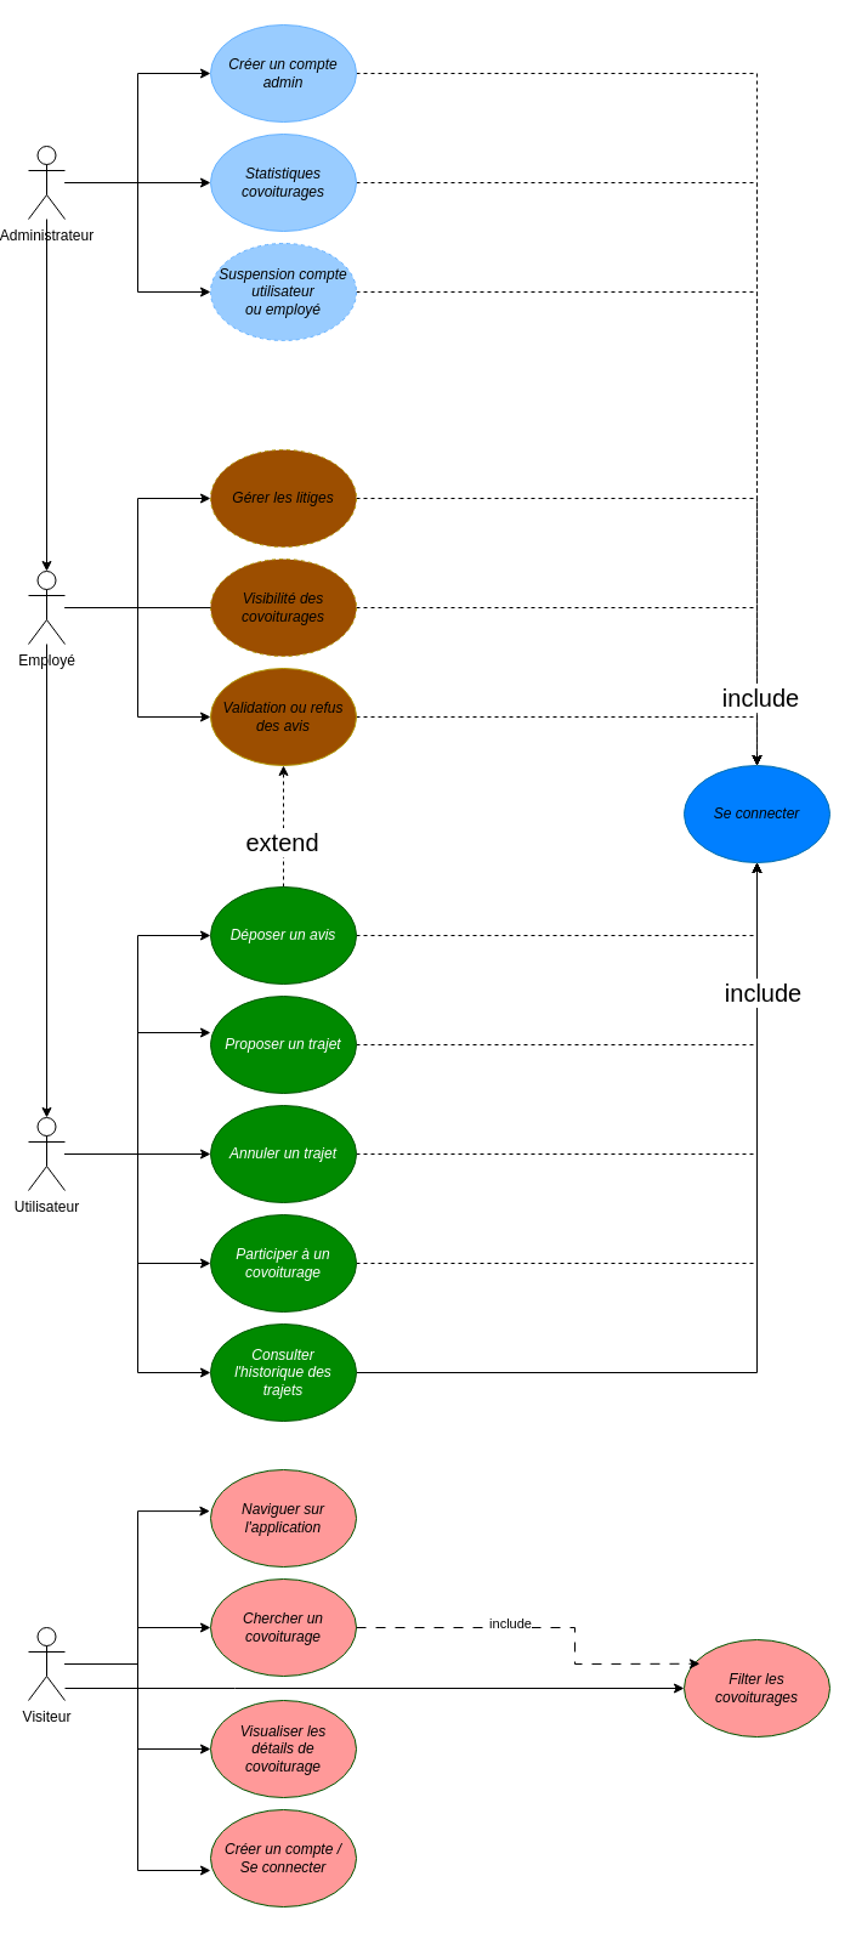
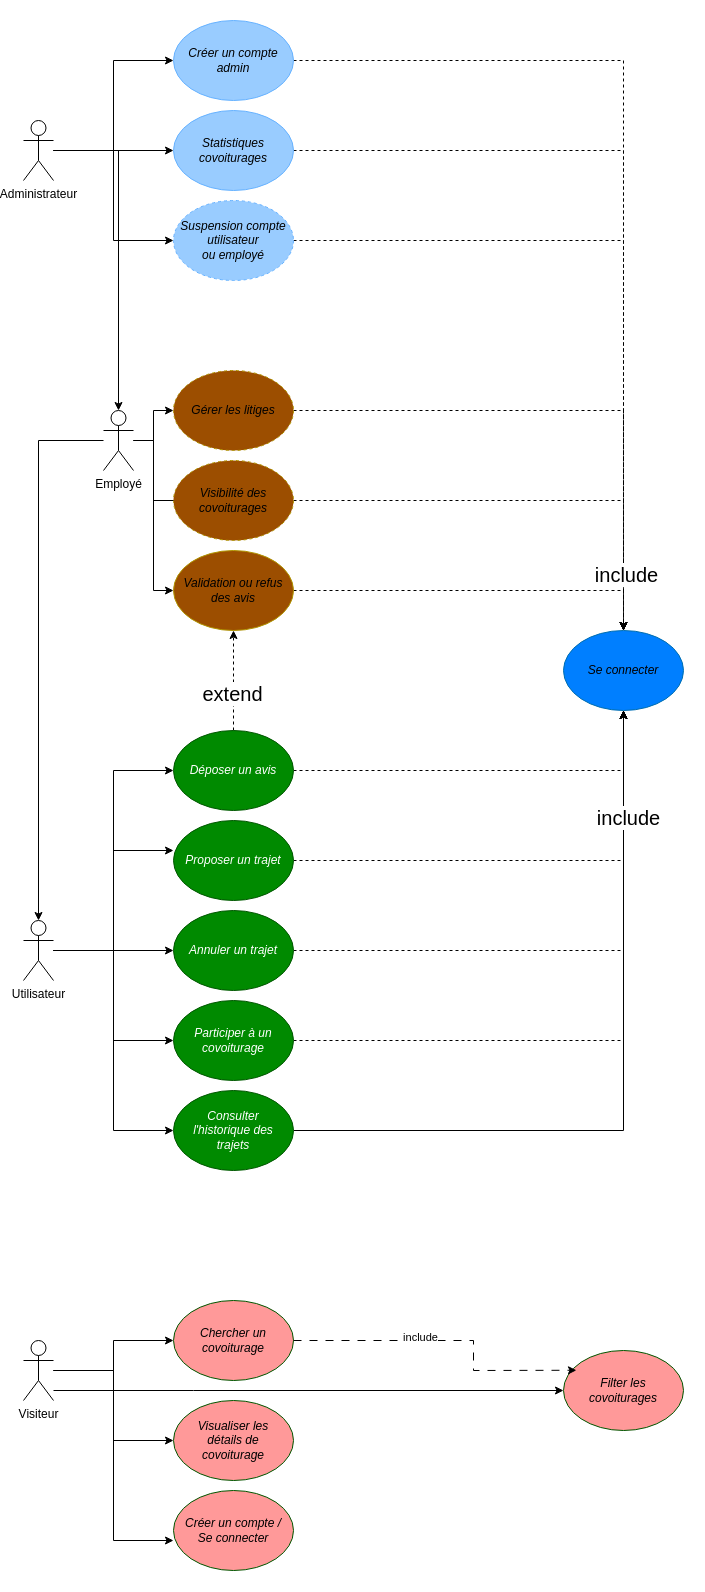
- <mxCell id="44" value="Employé" style="shape=umlActor;verticalLabelPosition=bottom;verticalAlign=top;html=1;outlineConnect=0;" vertex="1" parent="1"><mxGeometry x="20" y="470" width="30" height="60" as="geometry" /></mxCell>
+ <mxCell id="44" value="Employé" style="shape=umlActor;verticalLabelPosition=bottom;verticalAlign=top;html=1;outlineConnect=0;" vertex="1" parent="1"><mxGeometry x="100" y="410" width="30" height="60" as="geometry" /></mxCell>
- <mxCell id="49" value="&lt;div&gt;Naviguer sur&lt;/div&gt;&lt;div&gt;l'application&lt;/div&gt;" style="ellipse;whiteSpace=wrap;html=1;fillColor=#FF9999;strokeColor=#005700;fontColor=#000000;fontStyle=2" vertex="1" parent="1"><mxGeometry x="170" y="1210" width="120" height="80" as="geometry" /></mxCell>
- <mxCell id="54" style="edgeStyle=orthogonalEdgeStyle;rounded=0;orthogonalLoop=1;jettySize=auto;html=1;entryX=-0.005;entryY=0.426;entryDx=0;entryDy=0;entryPerimeter=0;" edge="1" parent="1" source="48" target="49"><mxGeometry relative="1" as="geometry" /></mxCell>
